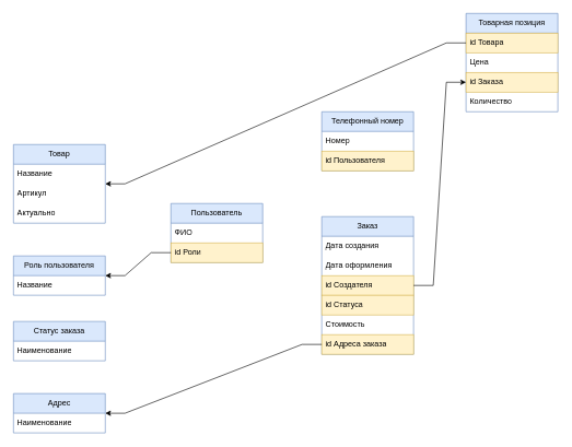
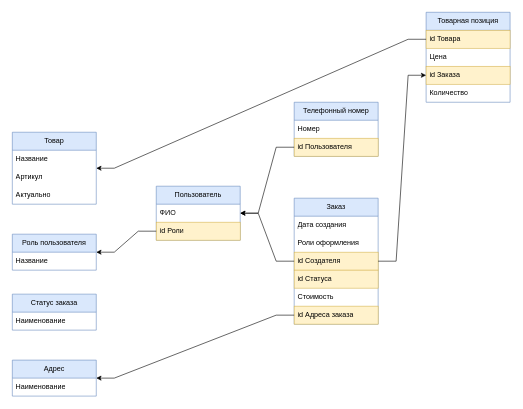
+ <mxCell id="29" style="edgeStyle=entityRelationEdgeStyle;rounded=0;orthogonalLoop=1;jettySize=auto;html=1;" edge="1" parent="1" source="28" target="2"><mxGeometry relative="1" as="geometry"><mxPoint x="870" y="415" as="targetPoint" /></mxGeometry></mxCell>
- <mxCell id="10" value="Дата оформления" style="text;strokeColor=none;fillColor=none;align=left;verticalAlign=middle;spacingLeft=4;spacingRight=4;overflow=hidden;points=[[0,0.5],[1,0.5]];portConstraint=eastwest;rotatable=0;whiteSpace=wrap;html=1;" vertex="1" parent="8"><mxGeometry y="60" width="140" height="30" as="geometry" /></mxCell>
+ <mxCell id="10" value="Роли оформления" style="text;strokeColor=none;fillColor=none;align=left;verticalAlign=middle;spacingLeft=4;spacingRight=4;overflow=hidden;points=[[0,0.5],[1,0.5]];portConstraint=eastwest;rotatable=0;whiteSpace=wrap;html=1;" vertex="1" parent="8"><mxGeometry y="60" width="140" height="30" as="geometry" /></mxCell>
+ <mxCell id="15" style="edgeStyle=entityRelationEdgeStyle;rounded=0;orthogonalLoop=1;jettySize=auto;html=1;" edge="1" parent="1" source="11" target="2"><mxGeometry relative="1" as="geometry"><mxPoint x="730" y="415" as="targetPoint" /></mxGeometry></mxCell>
